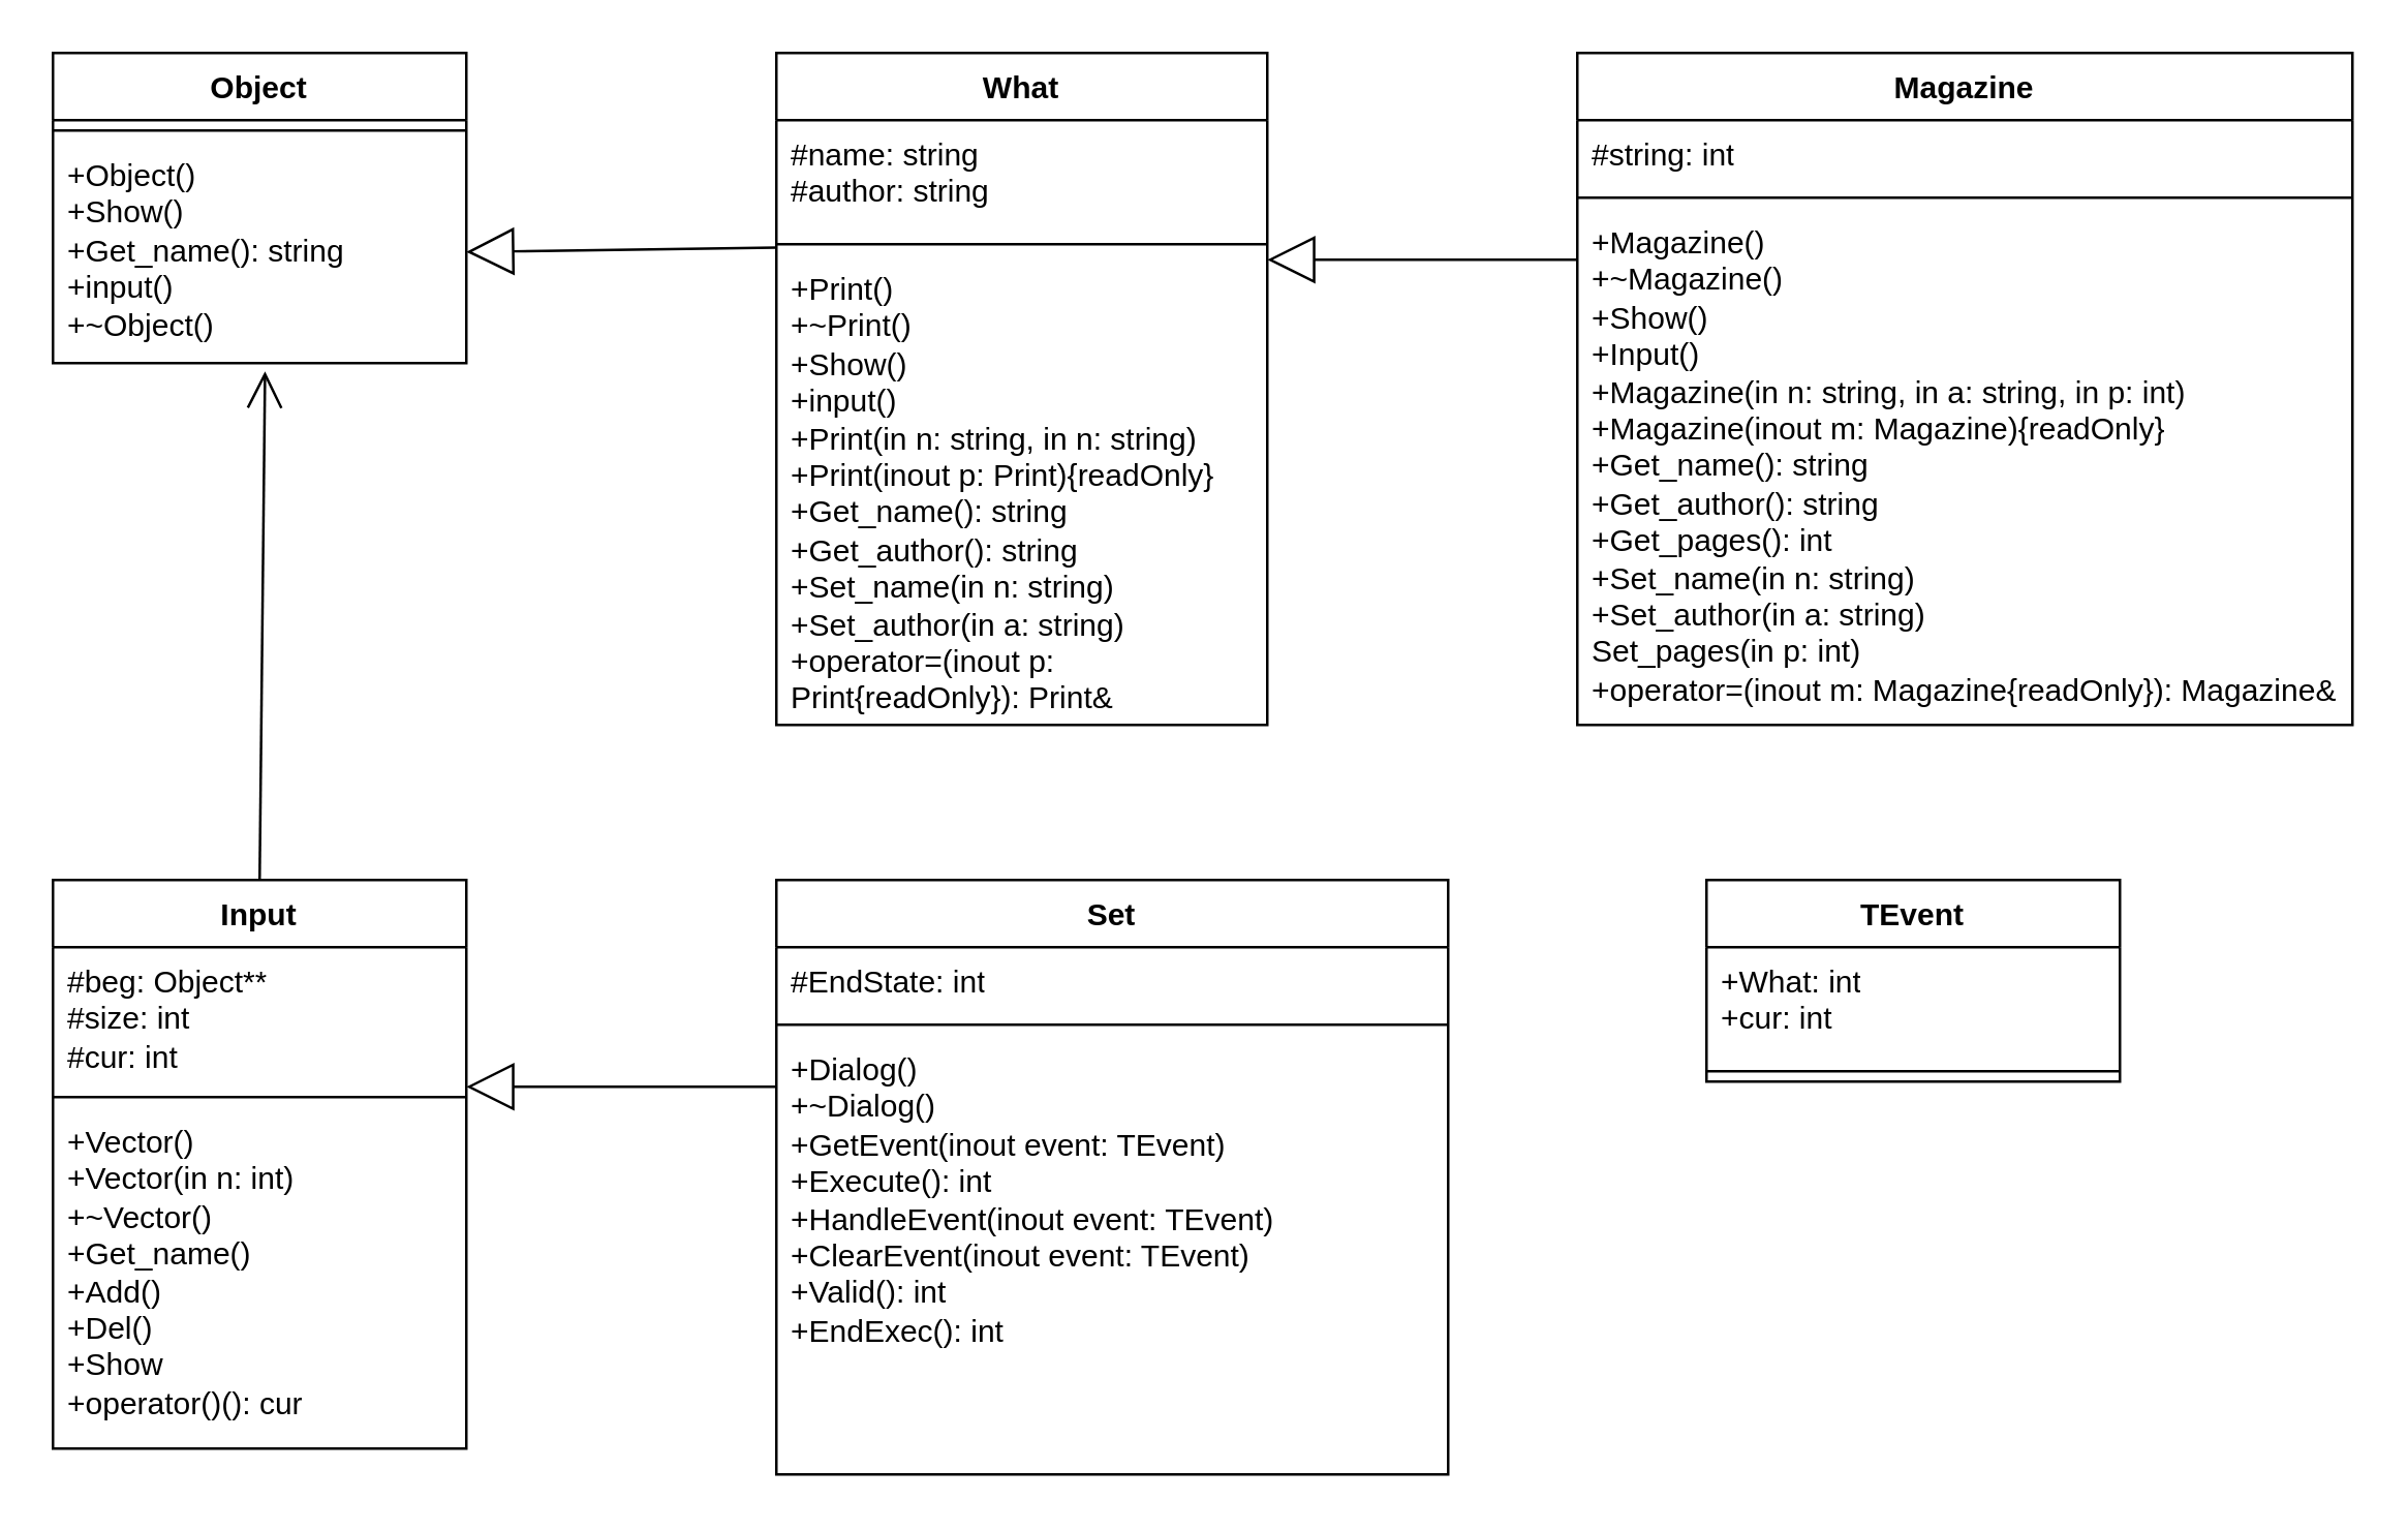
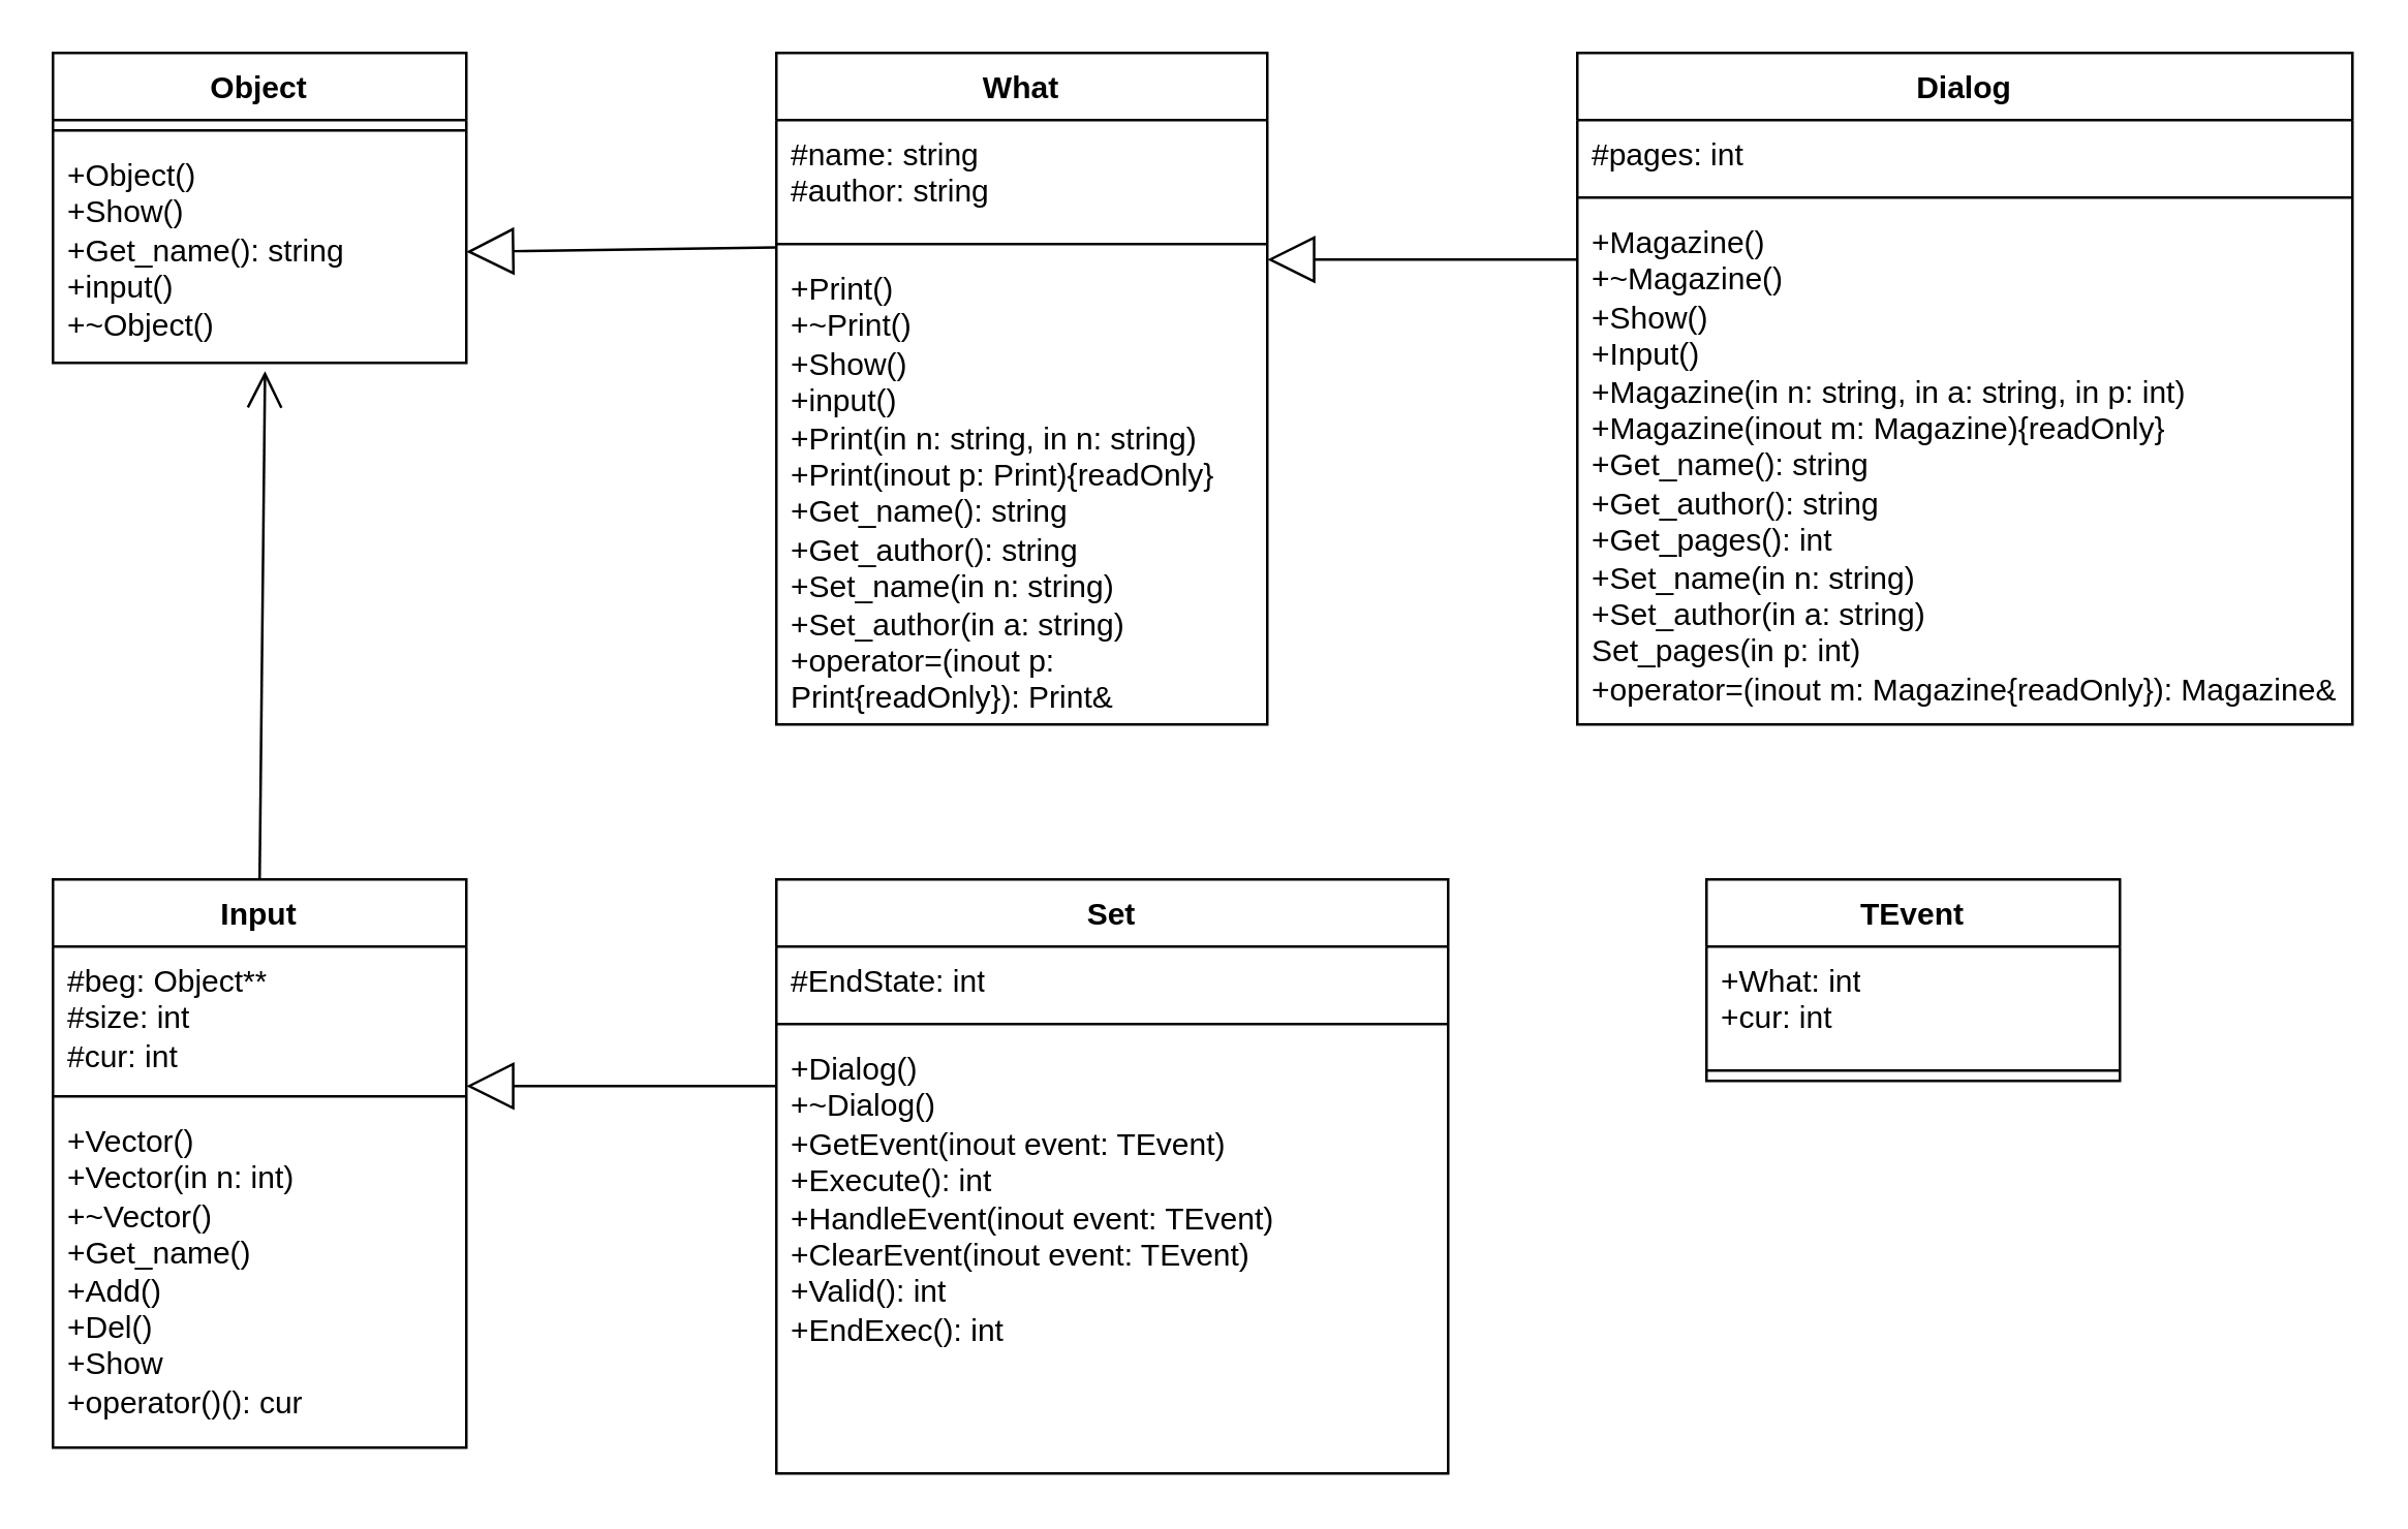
- <mxCell id="9" value="Magazine" style="swimlane;fontStyle=1;align=center;verticalAlign=top;childLayout=stackLayout;horizontal=1;startSize=26;horizontalStack=0;resizeParent=1;resizeParentMax=0;resizeLast=0;collapsible=1;marginBottom=0;whiteSpace=wrap;html=1;" vertex="1" parent="1"><mxGeometry x="610" y="20" width="300" height="260" as="geometry" /></mxCell>
+ <mxCell id="9" value="Dialog" style="swimlane;fontStyle=1;align=center;verticalAlign=top;childLayout=stackLayout;horizontal=1;startSize=26;horizontalStack=0;resizeParent=1;resizeParentMax=0;resizeLast=0;collapsible=1;marginBottom=0;whiteSpace=wrap;html=1;" vertex="1" parent="1"><mxGeometry x="610" y="20" width="300" height="260" as="geometry" /></mxCell>
- <mxCell id="10" value="#string: int" style="text;strokeColor=none;fillColor=none;align=left;verticalAlign=top;spacingLeft=4;spacingRight=4;overflow=hidden;rotatable=0;points=[[0,0.5],[1,0.5]];portConstraint=eastwest;whiteSpace=wrap;html=1;" vertex="1" parent="9"><mxGeometry y="26" width="300" height="26" as="geometry" /></mxCell>
+ <mxCell id="10" value="#pages: int" style="text;strokeColor=none;fillColor=none;align=left;verticalAlign=top;spacingLeft=4;spacingRight=4;overflow=hidden;rotatable=0;points=[[0,0.5],[1,0.5]];portConstraint=eastwest;whiteSpace=wrap;html=1;" vertex="1" parent="9"><mxGeometry y="26" width="300" height="26" as="geometry" /></mxCell>
